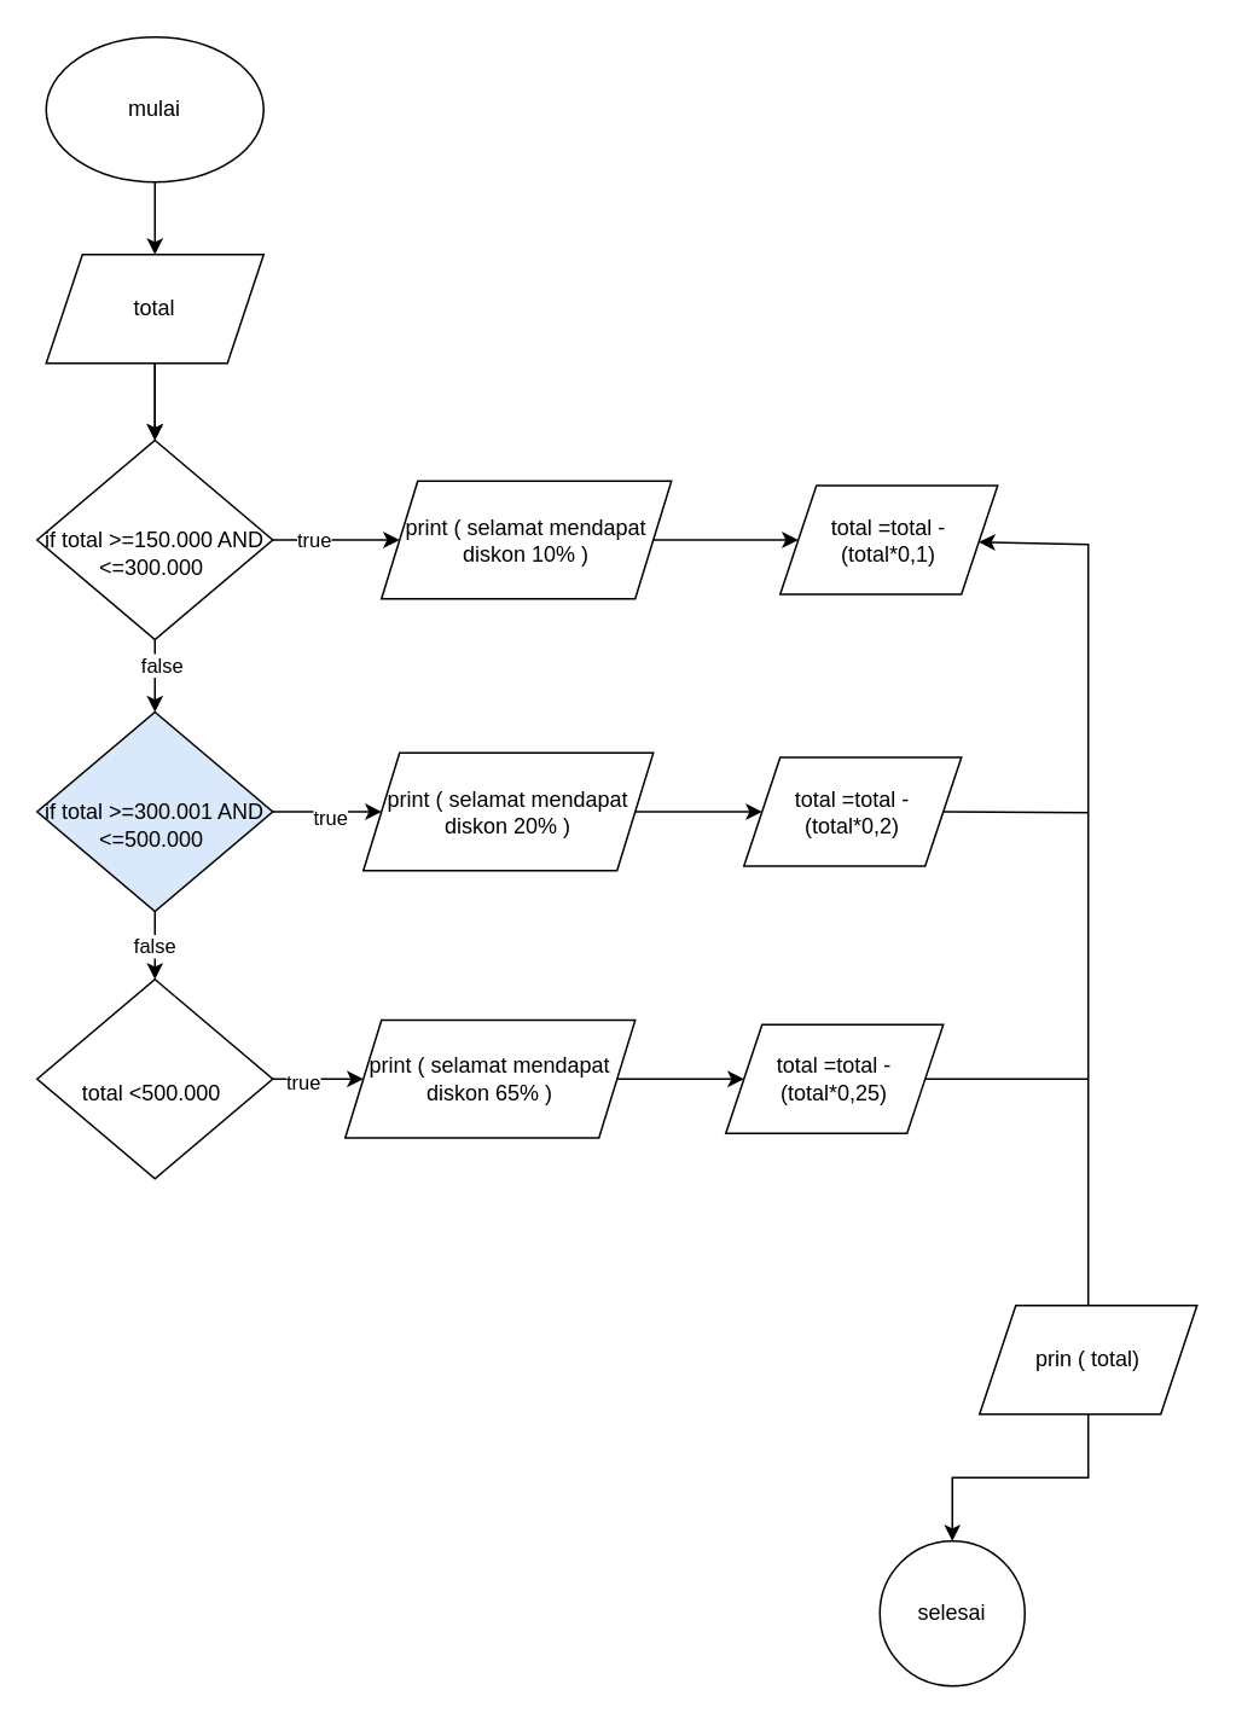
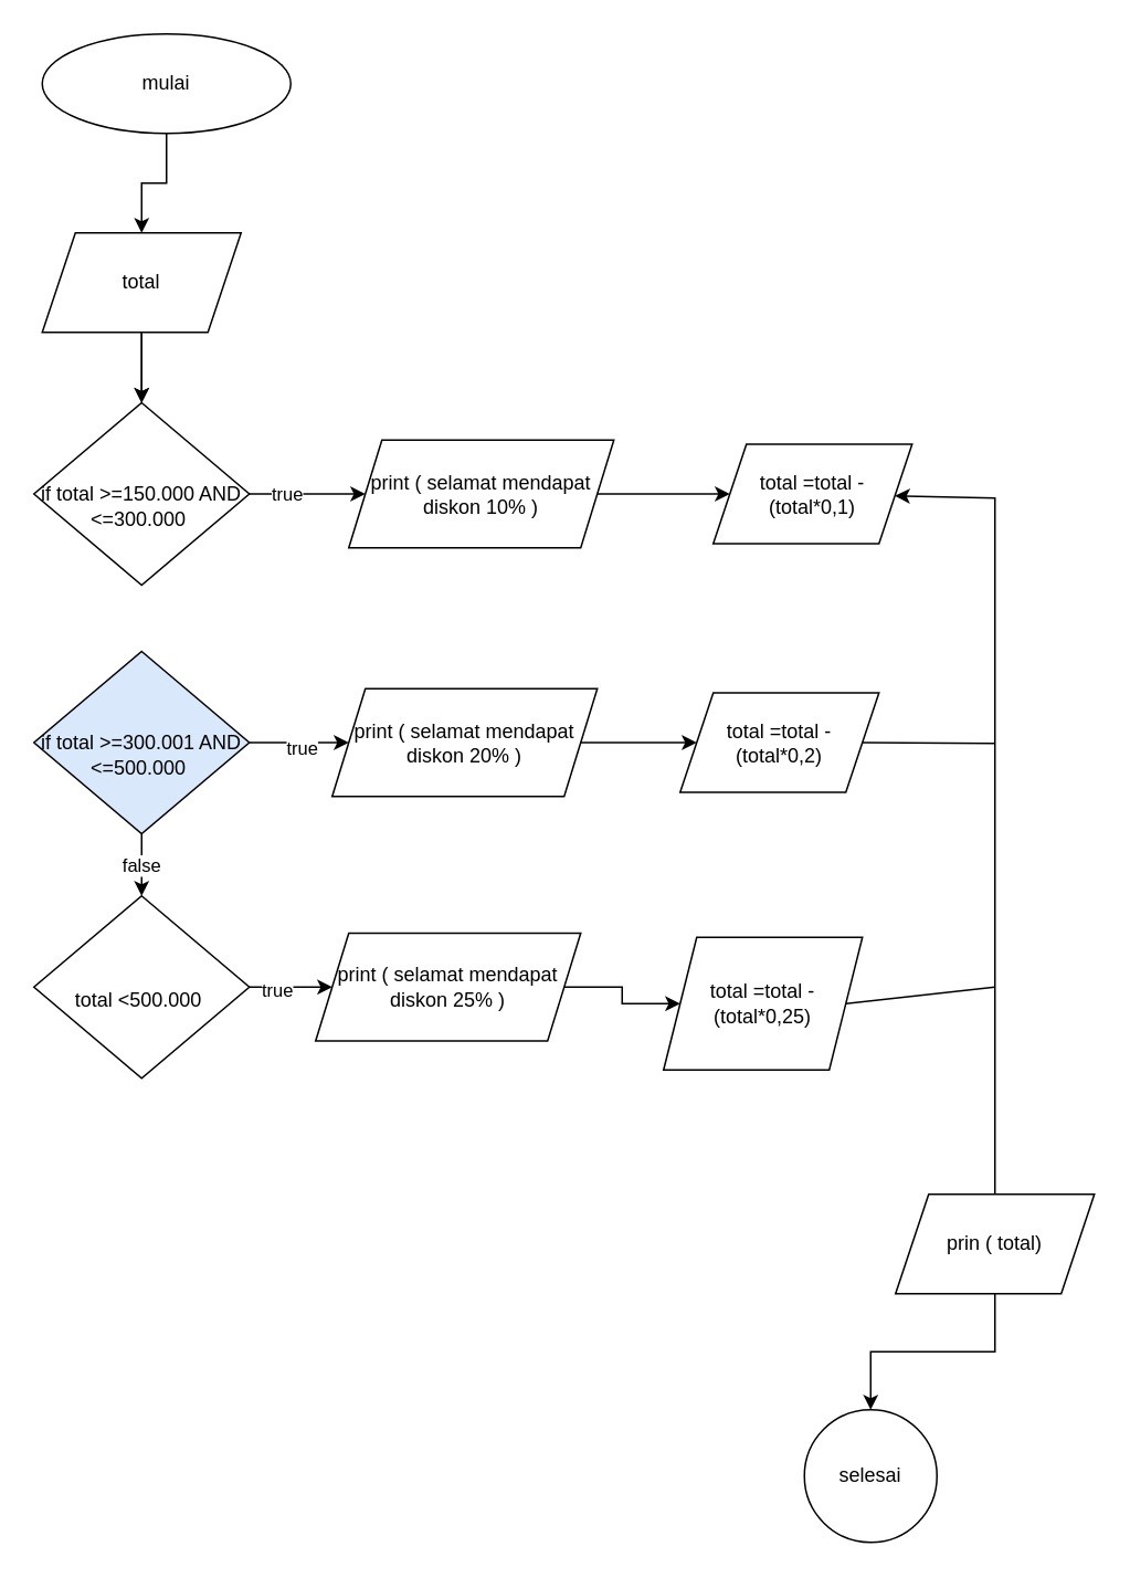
- <mxCell id="3" value="mulai" style="ellipse;whiteSpace=wrap;html=1;" vertex="1" parent="1"><mxGeometry x="25" y="20" width="120" height="80" as="geometry" /></mxCell>
+ <mxCell id="3" value="mulai" style="ellipse;whiteSpace=wrap;html=1;" vertex="1" parent="1"><mxGeometry x="25" y="20" width="150" height="60" as="geometry" /></mxCell>
- <mxCell id="9" value="" style="edgeStyle=orthogonalEdgeStyle;rounded=0;orthogonalLoop=1;jettySize=auto;html=1;" edge="1" parent="1" source="11" target="17"><mxGeometry relative="1" as="geometry" /></mxCell>
- <mxCell id="10" value="false" style="edgeLabel;html=1;align=center;verticalAlign=middle;resizable=0;points=[];" vertex="1" connectable="0" parent="9"><mxGeometry x="-0.285" y="3" relative="1" as="geometry"><mxPoint as="offset" /></mxGeometry></mxCell>
- <mxCell id="25" value="&lt;span style=&quot;font-size: 12px;&quot;&gt;print ( selamat mendapat diskon 65% )&lt;/span&gt;" style="shape=parallelogram;perimeter=parallelogramPerimeter;whiteSpace=wrap;html=1;fixedSize=1;" vertex="1" parent="1"><mxGeometry x="190" y="562.5" width="160" height="65" as="geometry" /></mxCell>
+ <mxCell id="25" value="&lt;span style=&quot;font-size: 12px;&quot;&gt;print ( selamat mendapat diskon 25% )&lt;/span&gt;" style="shape=parallelogram;perimeter=parallelogramPerimeter;whiteSpace=wrap;html=1;fixedSize=1;" vertex="1" parent="1"><mxGeometry x="190" y="562.5" width="160" height="65" as="geometry" /></mxCell>
- <mxCell id="28" value="total =total - (total*0,25)" style="shape=parallelogram;perimeter=parallelogramPerimeter;whiteSpace=wrap;html=1;fixedSize=1;" vertex="1" parent="1"><mxGeometry x="400" y="565" width="120" height="60" as="geometry" /></mxCell>
+ <mxCell id="28" value="total =total - (total*0,25)" style="shape=parallelogram;perimeter=parallelogramPerimeter;whiteSpace=wrap;html=1;fixedSize=1;" vertex="1" parent="1"><mxGeometry x="400" y="565" width="120" height="80" as="geometry" /></mxCell>
